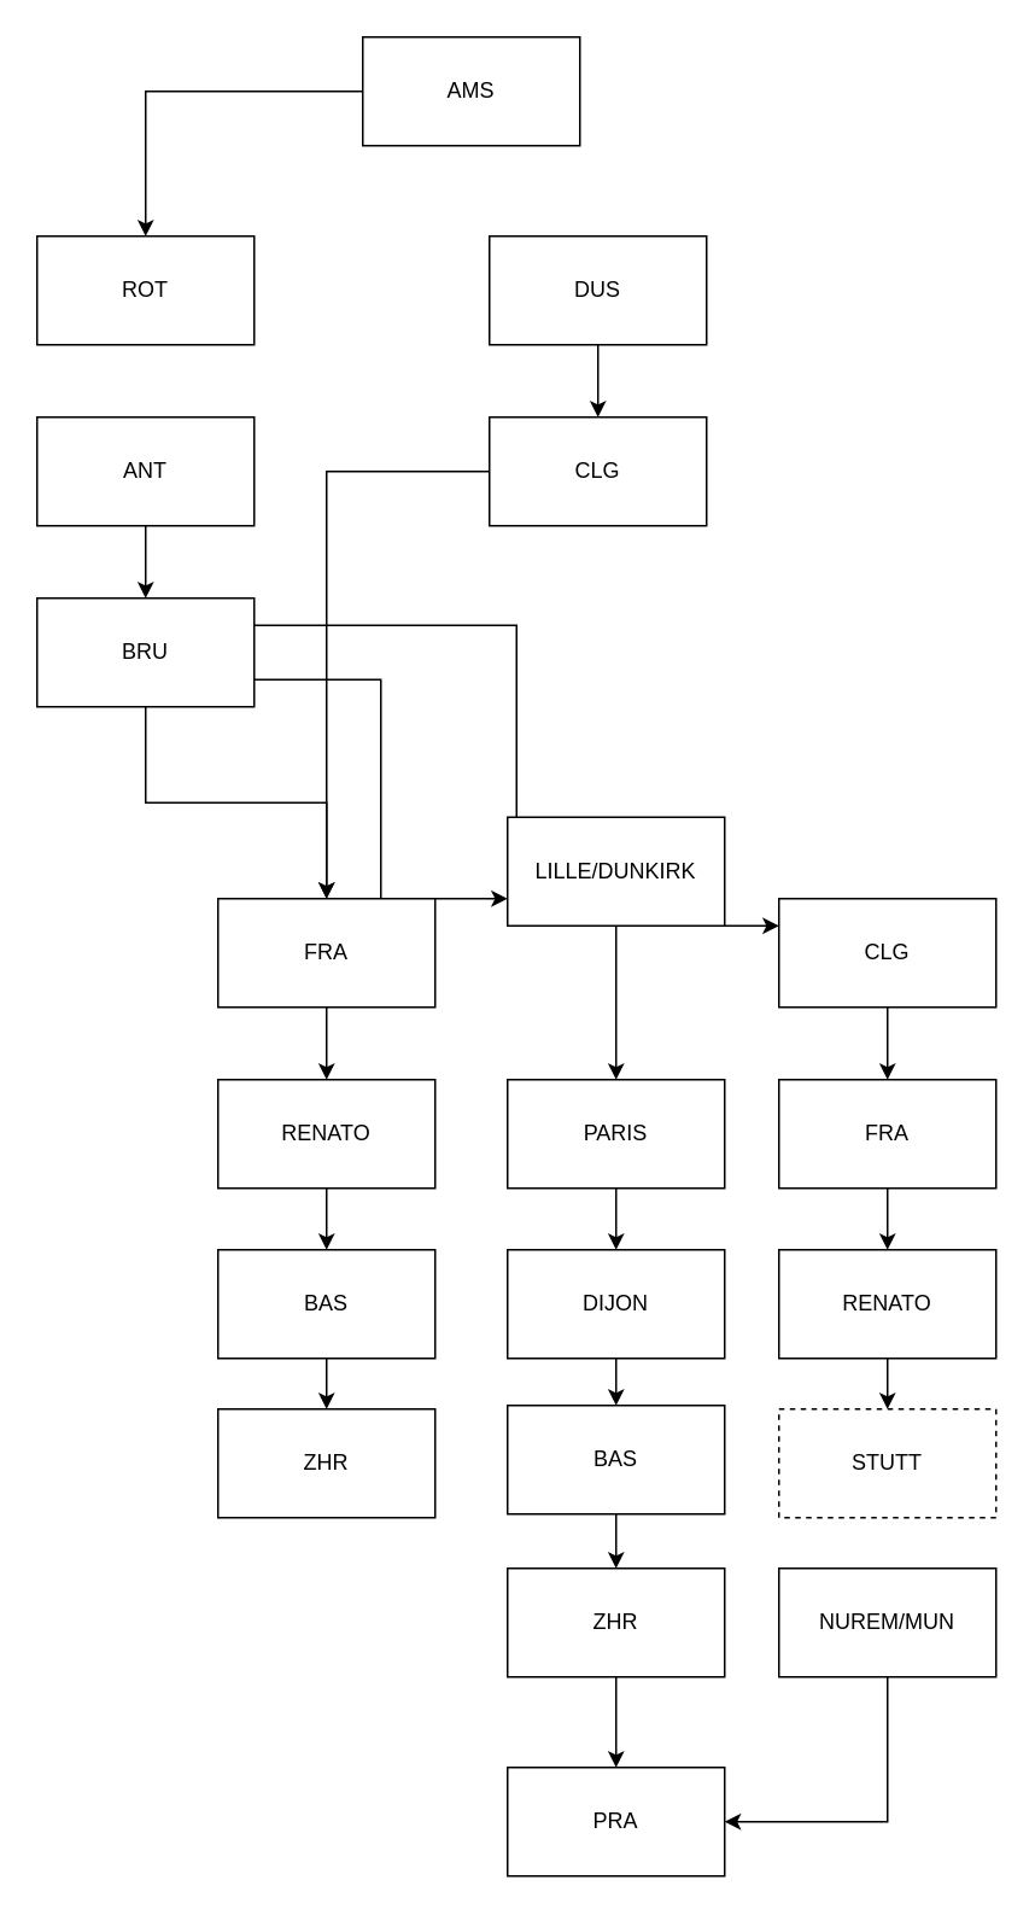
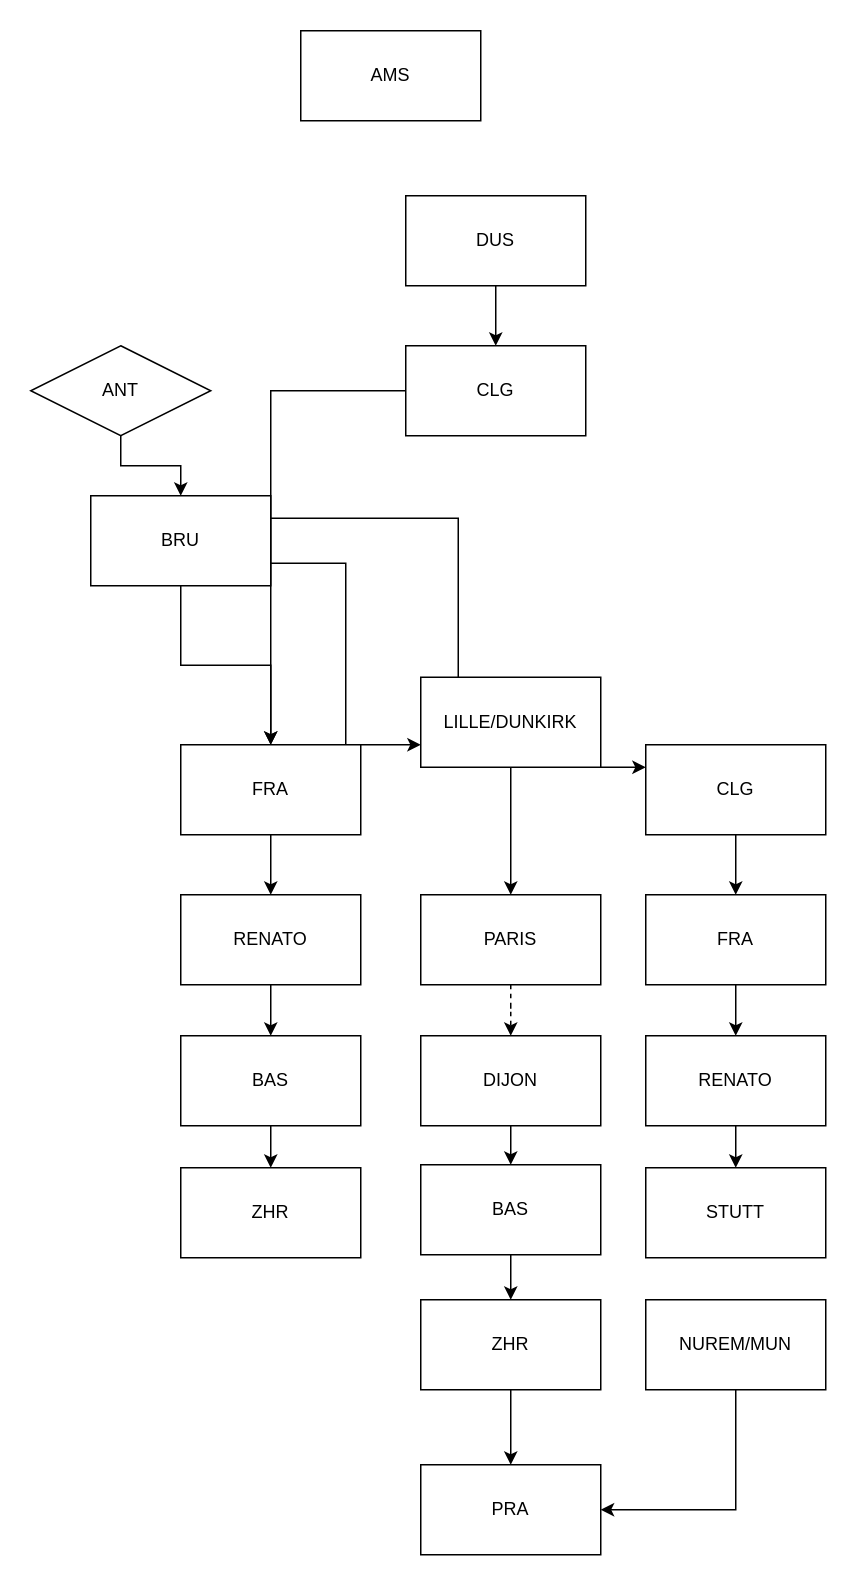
- <mxCell id="2" style="edgeStyle=orthogonalEdgeStyle;rounded=0;orthogonalLoop=1;jettySize=auto;html=1;entryX=0.5;entryY=0;entryDx=0;entryDy=0;" edge="1" parent="1" source="3" target="4"><mxGeometry relative="1" as="geometry" /></mxCell>
- <mxCell id="4" value="ROT" style="rounded=0;whiteSpace=wrap;html=1;" vertex="1" parent="1"><mxGeometry x="20" y="130" width="120" height="60" as="geometry" /></mxCell>
- <mxCell id="6" value="ANT" style="rounded=0;whiteSpace=wrap;html=1;" vertex="1" parent="1"><mxGeometry x="20" y="230" width="120" height="60" as="geometry" /></mxCell>
+ <mxCell id="6" value="ANT" style="rhombus;whiteSpace=wrap;html=1;" vertex="1" parent="1"><mxGeometry x="20" y="230" width="120" height="60" as="geometry" /></mxCell>
- <mxCell id="10" value="BRU" style="rounded=0;whiteSpace=wrap;html=1;" vertex="1" parent="1"><mxGeometry x="20" y="330" width="120" height="60" as="geometry" /></mxCell>
+ <mxCell id="10" value="BRU" style="rounded=0;whiteSpace=wrap;html=1;" vertex="1" parent="1"><mxGeometry x="60" y="330" width="120" height="60" as="geometry" /></mxCell>
- <mxCell id="24" value="" style="edgeStyle=orthogonalEdgeStyle;rounded=0;orthogonalLoop=1;jettySize=auto;html=1;" edge="1" parent="1" source="25" target="27"><mxGeometry relative="1" as="geometry" /></mxCell>
+ <mxCell id="24" value="" style="edgeStyle=orthogonalEdgeStyle;rounded=0;orthogonalLoop=1;jettySize=auto;html=1;dashed=1;" edge="1" parent="1" source="25" target="27"><mxGeometry relative="1" as="geometry" /></mxCell>
- <mxCell id="38" value="STUTT" style="rounded=0;whiteSpace=wrap;html=1;dashed=1;" vertex="1" parent="1"><mxGeometry x="430" y="778" width="120" height="60" as="geometry" /></mxCell>
+ <mxCell id="38" value="STUTT" style="rounded=0;whiteSpace=wrap;html=1;" vertex="1" parent="1"><mxGeometry x="430" y="778" width="120" height="60" as="geometry" /></mxCell>
